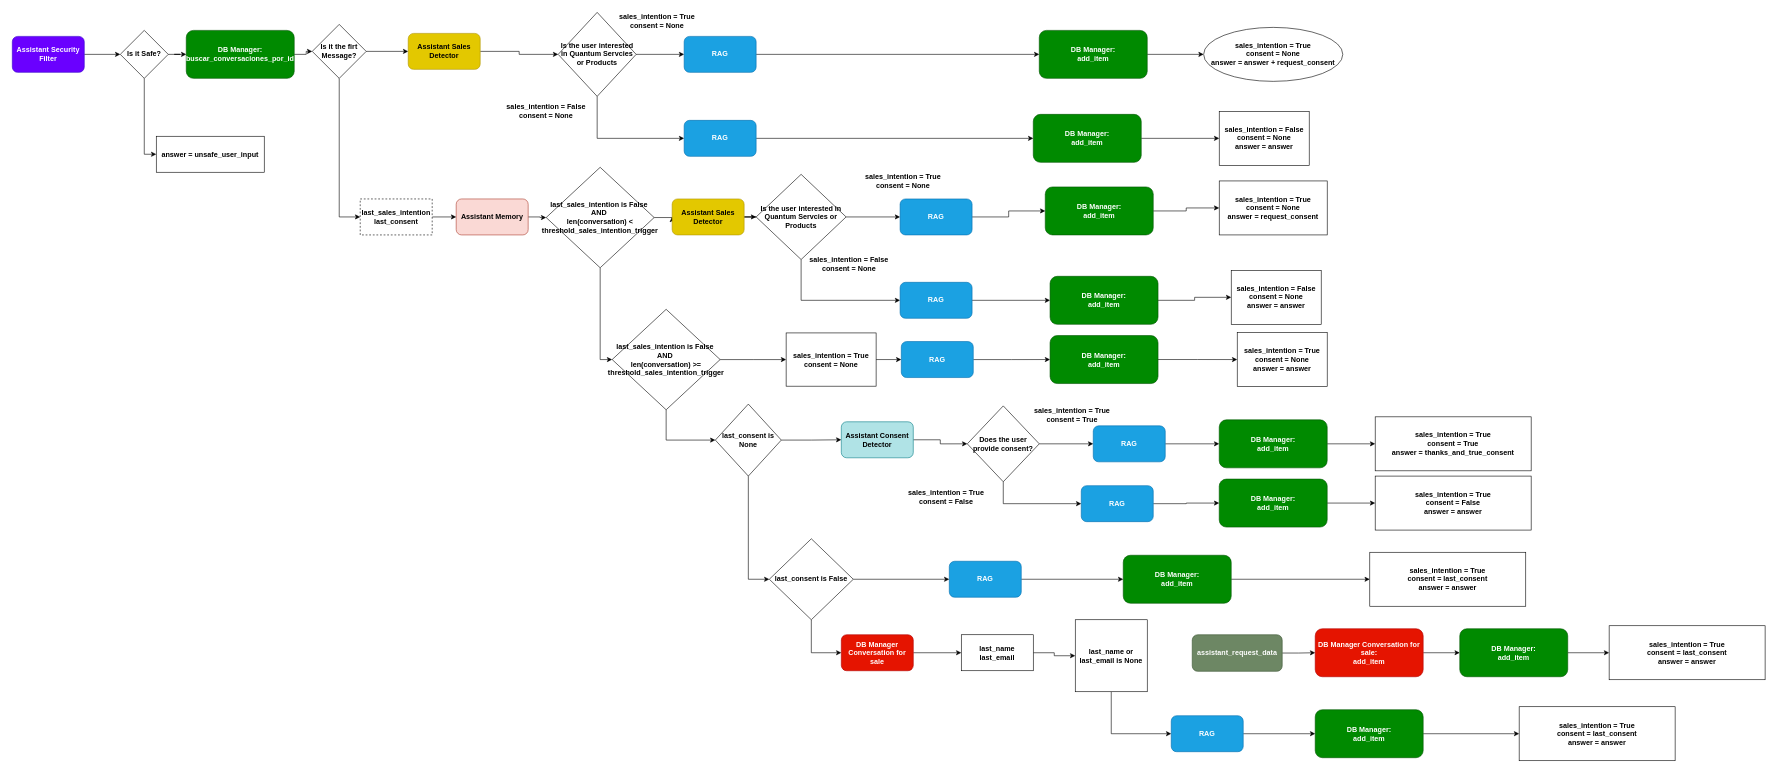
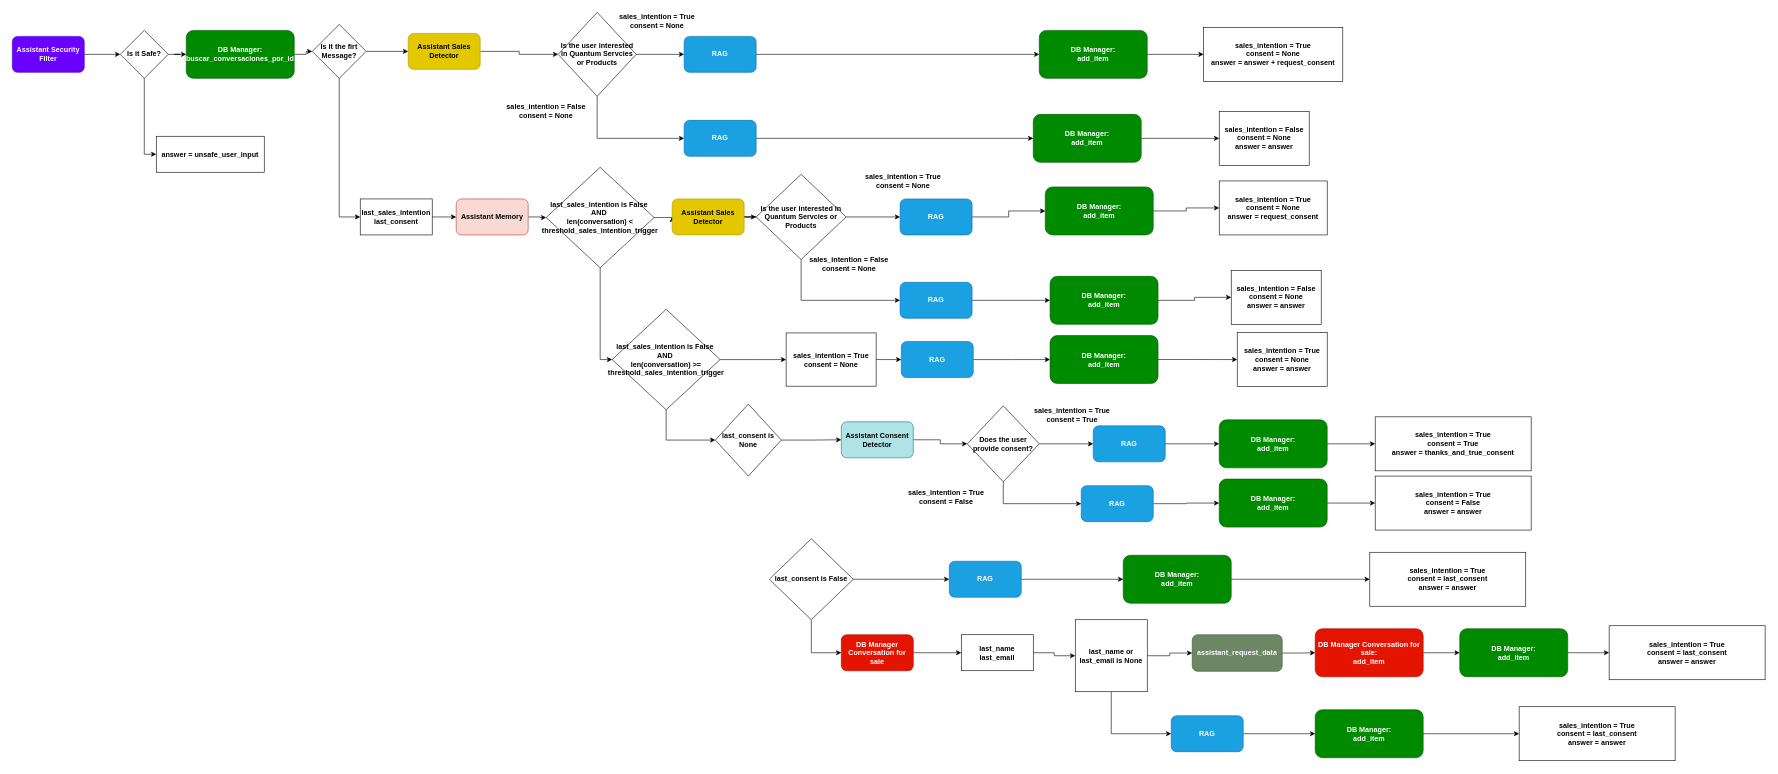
- <mxCell id="21" value="sales_intention = True&lt;div&gt;consent = None&lt;/div&gt;&lt;div&gt;answer = answer +&amp;nbsp;request_consent&lt;/div&gt;" style="ellipse;whiteSpace=wrap;html=1;fontStyle=1;" parent="1" vertex="1"><mxGeometry x="2006" y="45" width="232" height="90" as="geometry" /></mxCell>
+ <mxCell id="21" value="sales_intention = True&lt;div&gt;consent = None&lt;/div&gt;&lt;div&gt;answer = answer +&amp;nbsp;request_consent&lt;/div&gt;" style="rounded=0;whiteSpace=wrap;html=1;fontStyle=1" parent="1" vertex="1"><mxGeometry x="2006" y="45" width="232" height="90" as="geometry" /></mxCell>
- <mxCell id="28" value="last_sales_intention&lt;div&gt;last_consent&lt;/div&gt;" style="rounded=0;whiteSpace=wrap;html=1;fontStyle=1;dashed=1;" parent="1" vertex="1"><mxGeometry x="600" y="331" width="120" height="60" as="geometry" /></mxCell>
+ <mxCell id="28" value="last_sales_intention&lt;div&gt;last_consent&lt;/div&gt;" style="rounded=0;whiteSpace=wrap;html=1;fontStyle=1" parent="1" vertex="1"><mxGeometry x="600" y="331" width="120" height="60" as="geometry" /></mxCell>
- <mxCell id="40" style="edgeStyle=orthogonalEdgeStyle;rounded=0;orthogonalLoop=1;jettySize=auto;html=1;exitX=0.5;exitY=1;exitDx=0;exitDy=0;entryX=0;entryY=0.5;entryDx=0;entryDy=0;fontStyle=1" parent="1" source="41" target="56" edge="1"><mxGeometry relative="1" as="geometry" /></mxCell>
+ <mxCell id="65" style="edgeStyle=orthogonalEdgeStyle;rounded=0;orthogonalLoop=1;jettySize=auto;html=1;entryX=0;entryY=0.5;entryDx=0;entryDy=0;fontStyle=1" parent="1" source="67" target="75" edge="1"><mxGeometry relative="1" as="geometry" /></mxCell>
